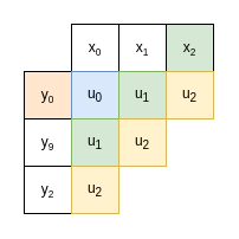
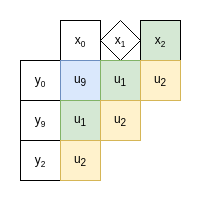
- <mxCell id="3" value="&lt;span&gt;x&lt;/span&gt;&lt;span style=&quot;font-size: 10px&quot;&gt;&lt;sub&gt;1&lt;/sub&gt;&lt;/span&gt;" style="rounded=0;whiteSpace=wrap;html=1;" parent="1" vertex="1"><mxGeometry x="100" y="20" width="40" height="40" as="geometry" /></mxCell>
+ <mxCell id="3" value="&lt;span&gt;x&lt;/span&gt;&lt;span style=&quot;font-size: 10px&quot;&gt;&lt;sub&gt;1&lt;/sub&gt;&lt;/span&gt;" style="rhombus;whiteSpace=wrap;html=1;" parent="1" vertex="1"><mxGeometry x="100" y="20" width="40" height="40" as="geometry" /></mxCell>
- <mxCell id="5" value="y&lt;span style=&quot;font-size: 10px&quot;&gt;&lt;sub&gt;0&lt;/sub&gt;&lt;/span&gt;" style="rounded=0;whiteSpace=wrap;html=1;fillColor=#ffe6cc;" parent="1" vertex="1"><mxGeometry x="20" y="60" width="40" height="40" as="geometry" /></mxCell>
+ <mxCell id="5" value="y&lt;span style=&quot;font-size: 10px&quot;&gt;&lt;sub&gt;0&lt;/sub&gt;&lt;/span&gt;" style="rounded=0;whiteSpace=wrap;html=1;" parent="1" vertex="1"><mxGeometry x="20" y="60" width="40" height="40" as="geometry" /></mxCell>
- <mxCell id="8" value="&lt;span style=&quot;font-size: 12px&quot;&gt;u&lt;/span&gt;&lt;sub&gt;0&lt;/sub&gt;" style="rounded=0;whiteSpace=wrap;html=1;fillColor=#dae8fc;strokeColor=#6c8ebf;" parent="1" vertex="1"><mxGeometry x="60" y="60" width="40" height="40" as="geometry" /></mxCell>
+ <mxCell id="8" value="&lt;span style=&quot;font-size: 12px&quot;&gt;u&lt;/span&gt;&lt;sub&gt;9&lt;/sub&gt;" style="rounded=0;whiteSpace=wrap;html=1;fillColor=#dae8fc;strokeColor=#6c8ebf;" parent="1" vertex="1"><mxGeometry x="60" y="60" width="40" height="40" as="geometry" /></mxCell>
